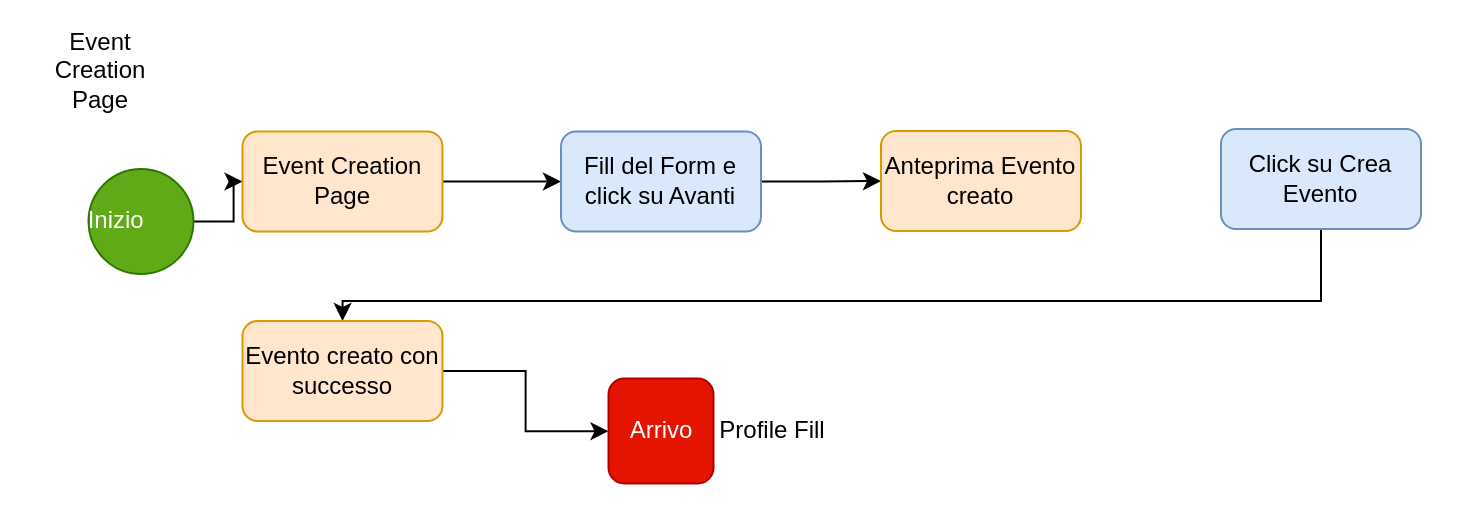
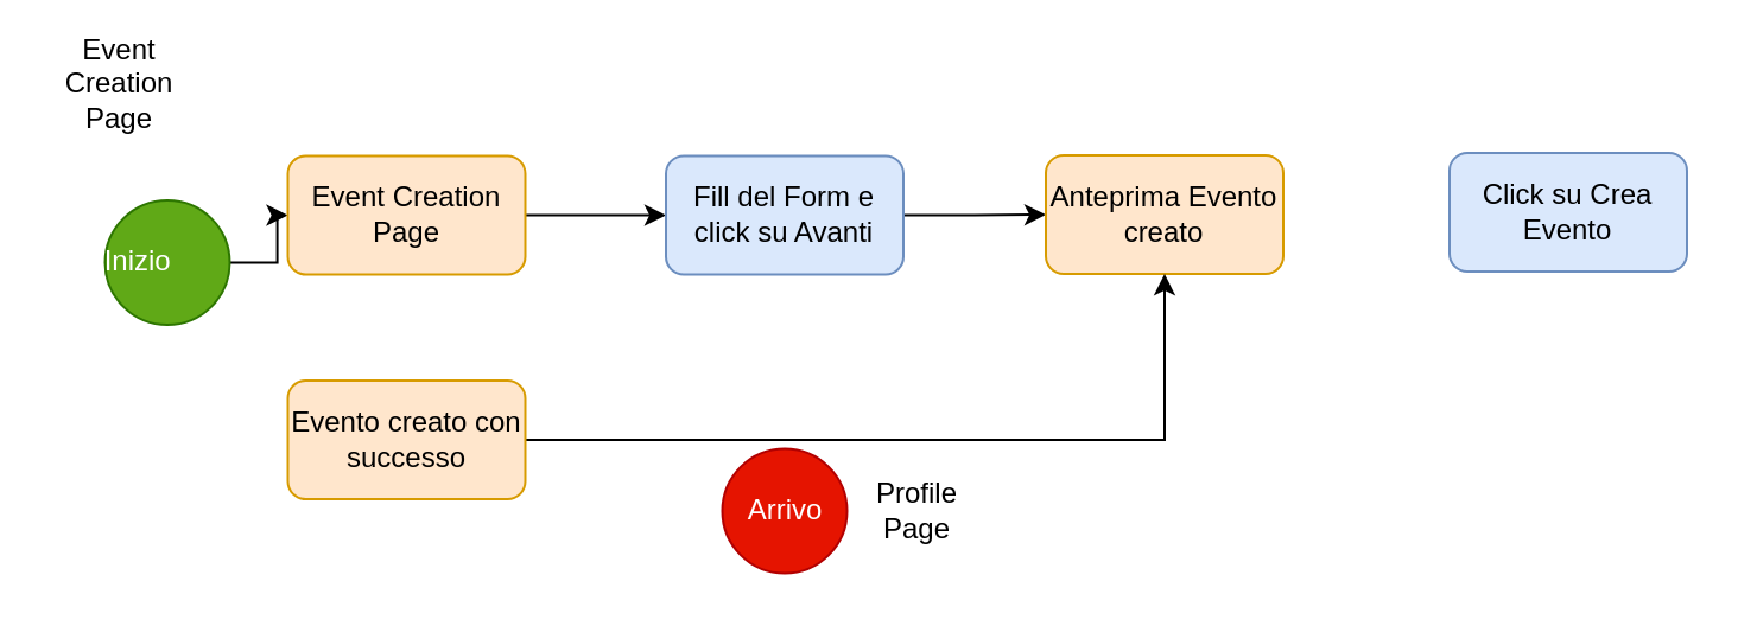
- <mxCell id="10" style="edgeStyle=orthogonalEdgeStyle;rounded=0;orthogonalLoop=1;jettySize=auto;html=1;entryX=0.5;entryY=0;entryDx=0;entryDy=0;" edge="1" parent="1" source="11" target="13"><mxGeometry relative="1" as="geometry"><Array as="points"><mxPoint x="660" y="150" /><mxPoint x="171" y="150" /></Array></mxGeometry></mxCell>
- <mxCell id="12" value="" style="edgeStyle=orthogonalEdgeStyle;rounded=0;orthogonalLoop=1;jettySize=auto;html=1;" edge="1" parent="1" source="13" target="14"><mxGeometry relative="1" as="geometry" /></mxCell>
+ <mxCell id="12" value="" style="edgeStyle=orthogonalEdgeStyle;rounded=0;orthogonalLoop=1;jettySize=auto;html=1;" edge="1" parent="1" source="13" target="9"><mxGeometry relative="1" as="geometry" /></mxCell>
- <mxCell id="14" value="Arrivo" style="whiteSpace=wrap;html=1;aspect=fixed;fillColor=#e51400;strokeColor=#B20000;fontColor=#ffffff;rounded=1;" vertex="1" parent="1"><mxGeometry x="303.75" y="188.75" width="52.5" height="52.5" as="geometry" /></mxCell>
+ <mxCell id="14" value="Arrivo" style="ellipse;whiteSpace=wrap;html=1;aspect=fixed;fillColor=#e51400;strokeColor=#B20000;fontColor=#ffffff;" vertex="1" parent="1"><mxGeometry x="303.75" y="188.75" width="52.5" height="52.5" as="geometry" /></mxCell>
- <mxCell id="15" value="Profile Fill" style="text;html=1;strokeColor=none;fillColor=none;align=center;verticalAlign=middle;whiteSpace=wrap;rounded=0;" vertex="1" parent="1"><mxGeometry x="356.25" y="200" width="60" height="30" as="geometry" /></mxCell>
+ <mxCell id="15" value="Profile Page" style="text;html=1;strokeColor=none;fillColor=none;align=center;verticalAlign=middle;whiteSpace=wrap;rounded=0;" vertex="1" parent="1"><mxGeometry x="356.25" y="200" width="60" height="30" as="geometry" /></mxCell>
